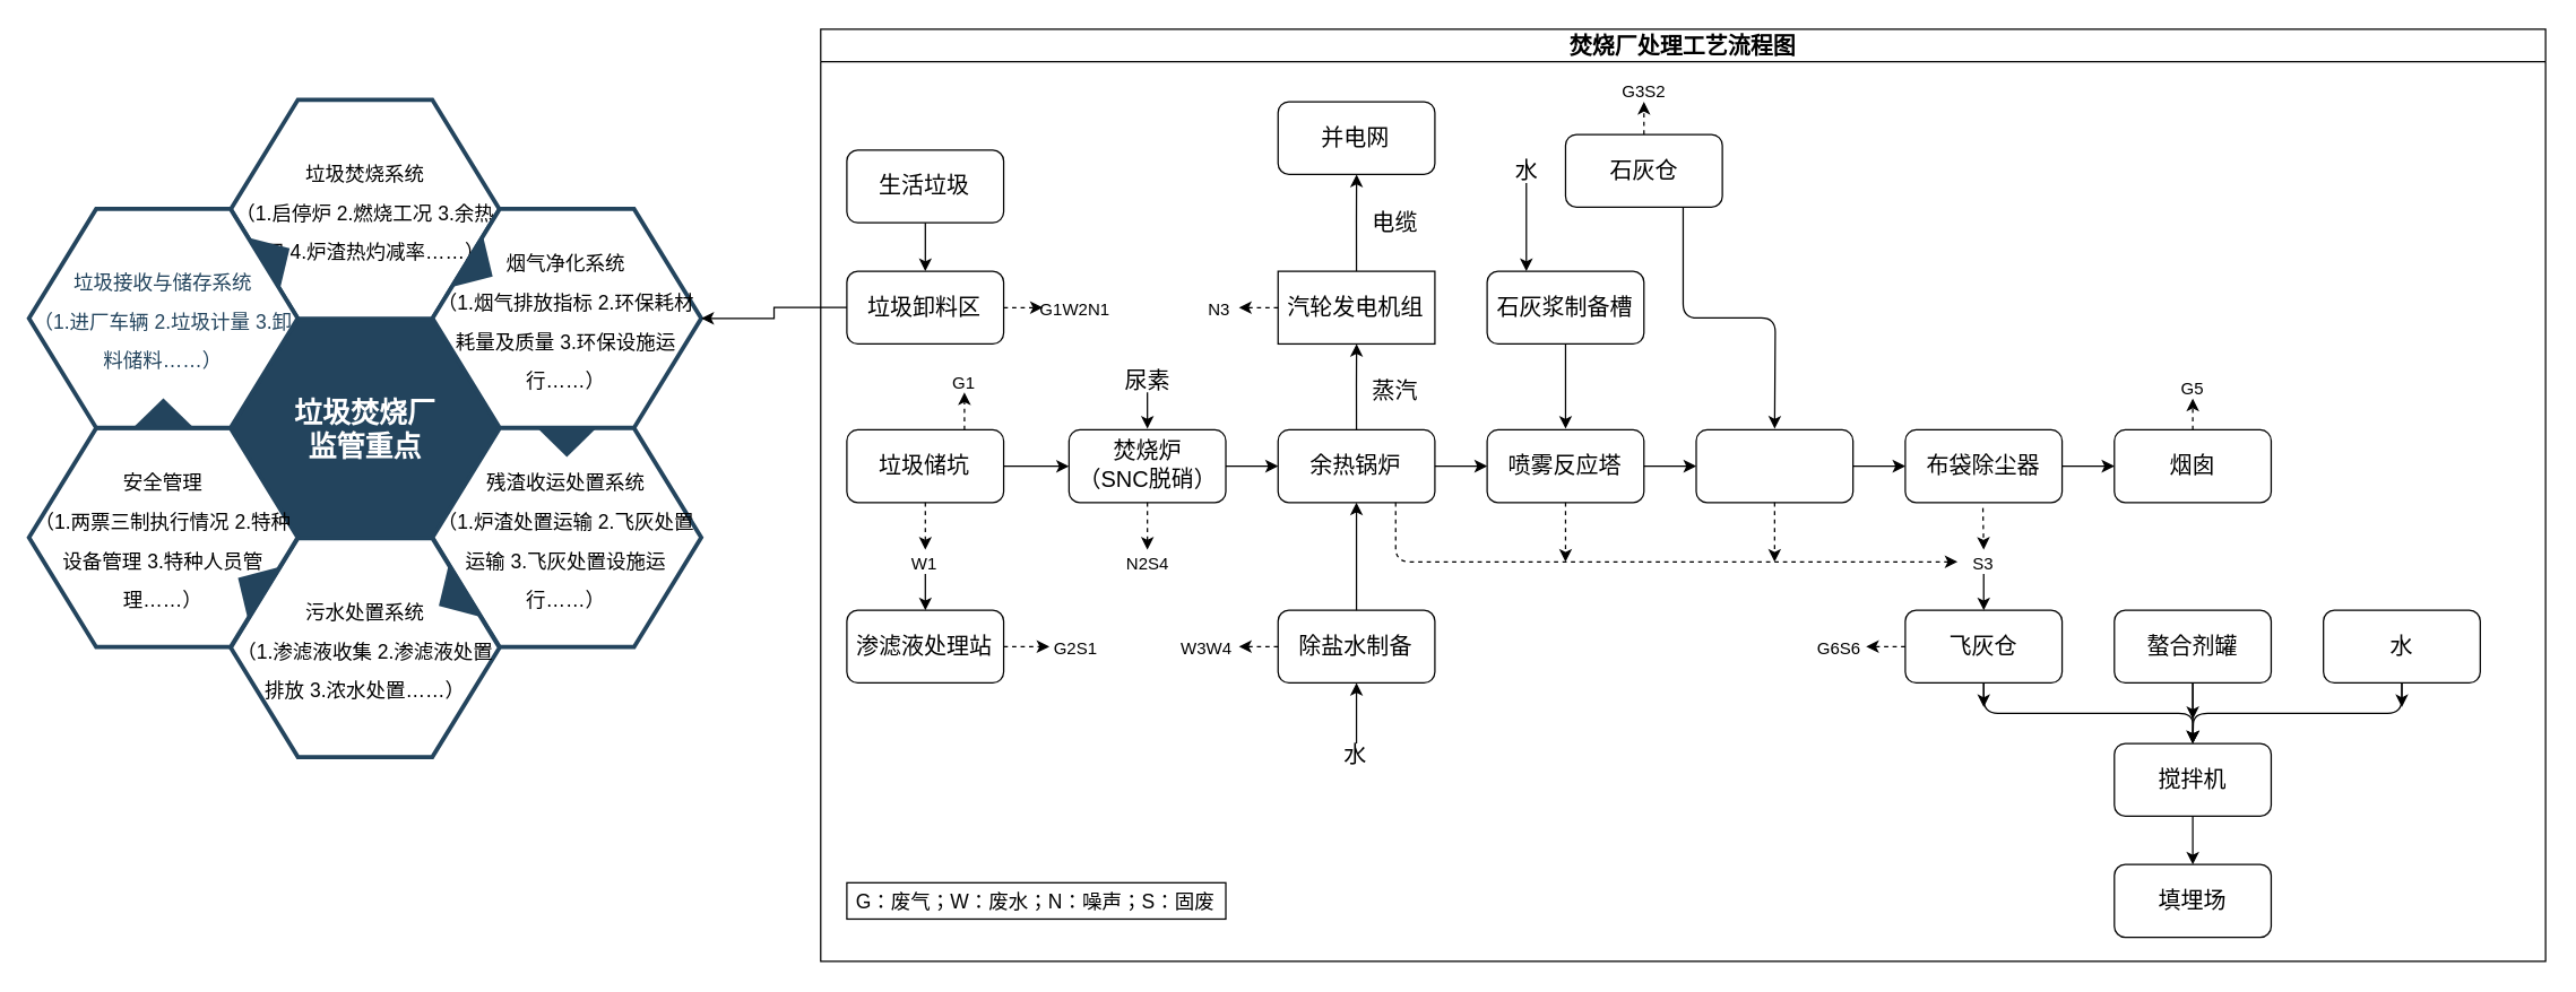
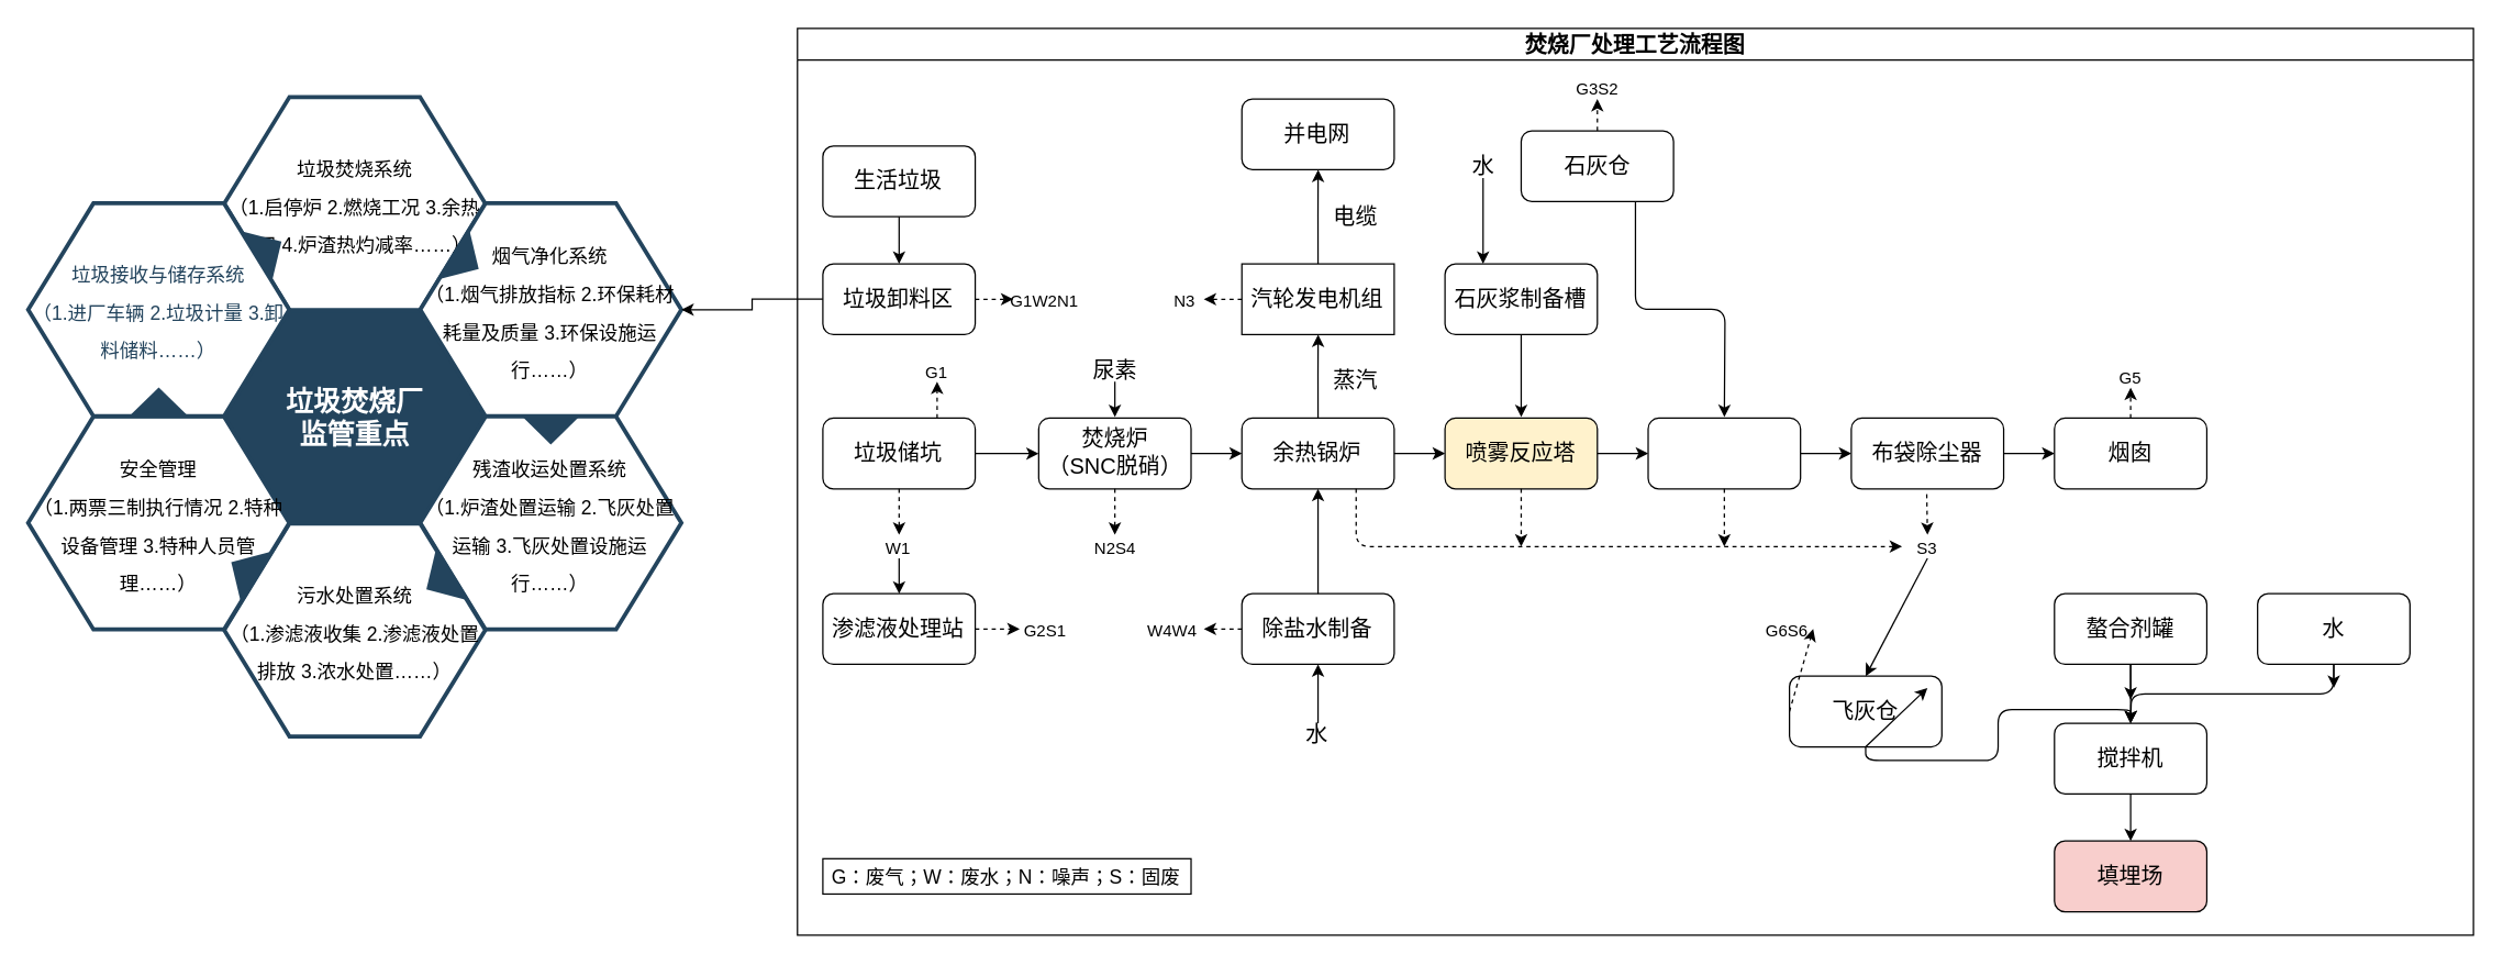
- <mxCell id="30" value="喷雾反应塔" style="rounded=1;whiteSpace=wrap;html=1;fontSize=16;" vertex="1" parent="17"><mxGeometry x="471.364" y="283.714" width="110.909" height="51.429" as="geometry" /></mxCell>
+ <mxCell id="30" value="喷雾反应塔" style="rounded=1;whiteSpace=wrap;html=1;fontSize=16;fillColor=#fff2cc;" vertex="1" parent="17"><mxGeometry x="471.364" y="283.714" width="110.909" height="51.429" as="geometry" /></mxCell>
- <mxCell id="58" value="&lt;font style=&quot;font-size: 12px&quot;&gt;W3W4&lt;/font&gt;" style="text;html=1;strokeColor=none;fillColor=none;align=center;verticalAlign=middle;whiteSpace=wrap;rounded=0;fontSize=16;" vertex="1" parent="17"><mxGeometry x="249.545" y="428.571" width="46.212" height="17.143" as="geometry" /></mxCell>
+ <mxCell id="58" value="&lt;font style=&quot;font-size: 12px&quot;&gt;W4W4&lt;/font&gt;" style="text;html=1;strokeColor=none;fillColor=none;align=center;verticalAlign=middle;whiteSpace=wrap;rounded=0;fontSize=16;" vertex="1" parent="17"><mxGeometry x="249.545" y="428.571" width="46.212" height="17.143" as="geometry" /></mxCell>
- <mxCell id="70" value="飞灰仓" style="rounded=1;whiteSpace=wrap;html=1;fontSize=16;" vertex="1" parent="17"><mxGeometry x="767.121" y="411.429" width="110.909" height="51.429" as="geometry" /></mxCell>
+ <mxCell id="70" value="飞灰仓" style="rounded=1;whiteSpace=wrap;html=1;fontSize=16;" vertex="1" parent="17"><mxGeometry x="722.121" y="471.429" width="110.909" height="51.429" as="geometry" /></mxCell>
- <mxCell id="87" value="填埋场" style="rounded=1;whiteSpace=wrap;html=1;fontSize=16;" vertex="1" parent="17"><mxGeometry x="915" y="591.429" width="110.909" height="51.429" as="geometry" /></mxCell>
+ <mxCell id="87" value="填埋场" style="rounded=1;whiteSpace=wrap;html=1;fontSize=16;fillColor=#f8cecc;" vertex="1" parent="17"><mxGeometry x="915" y="591.429" width="110.909" height="51.429" as="geometry" /></mxCell>
